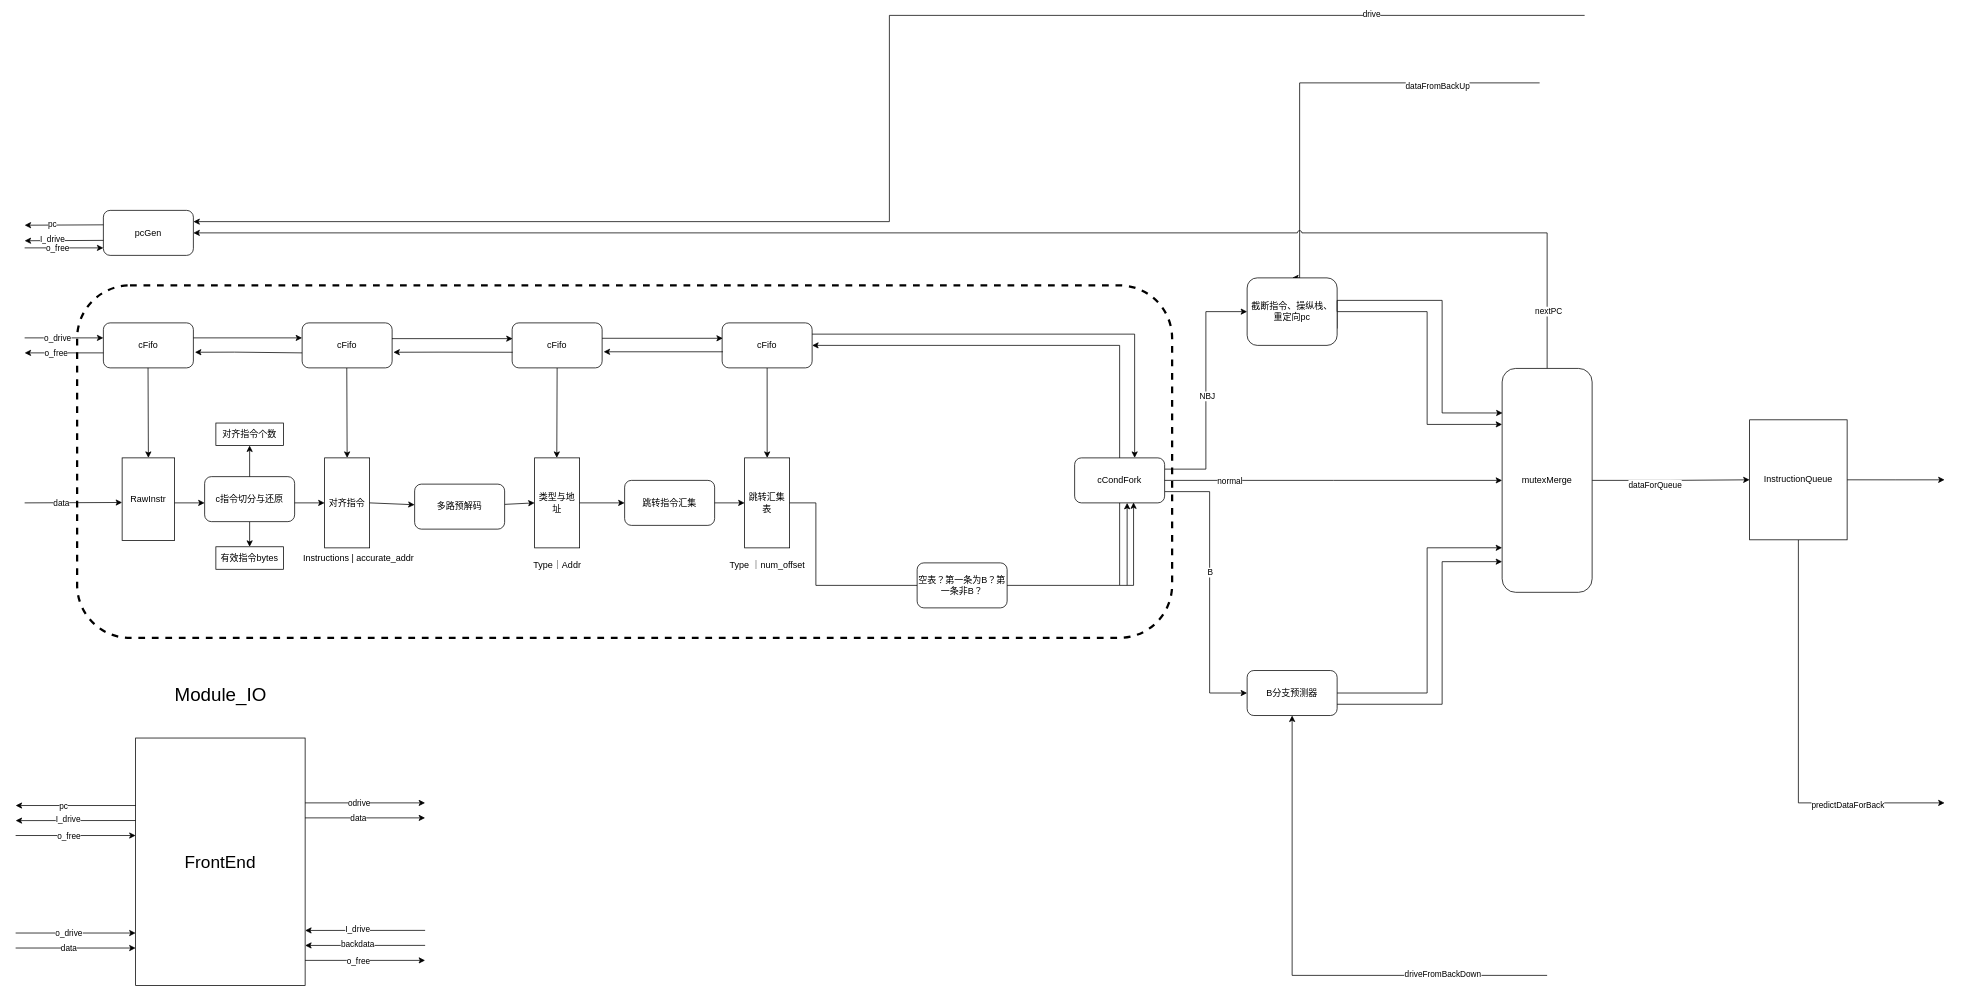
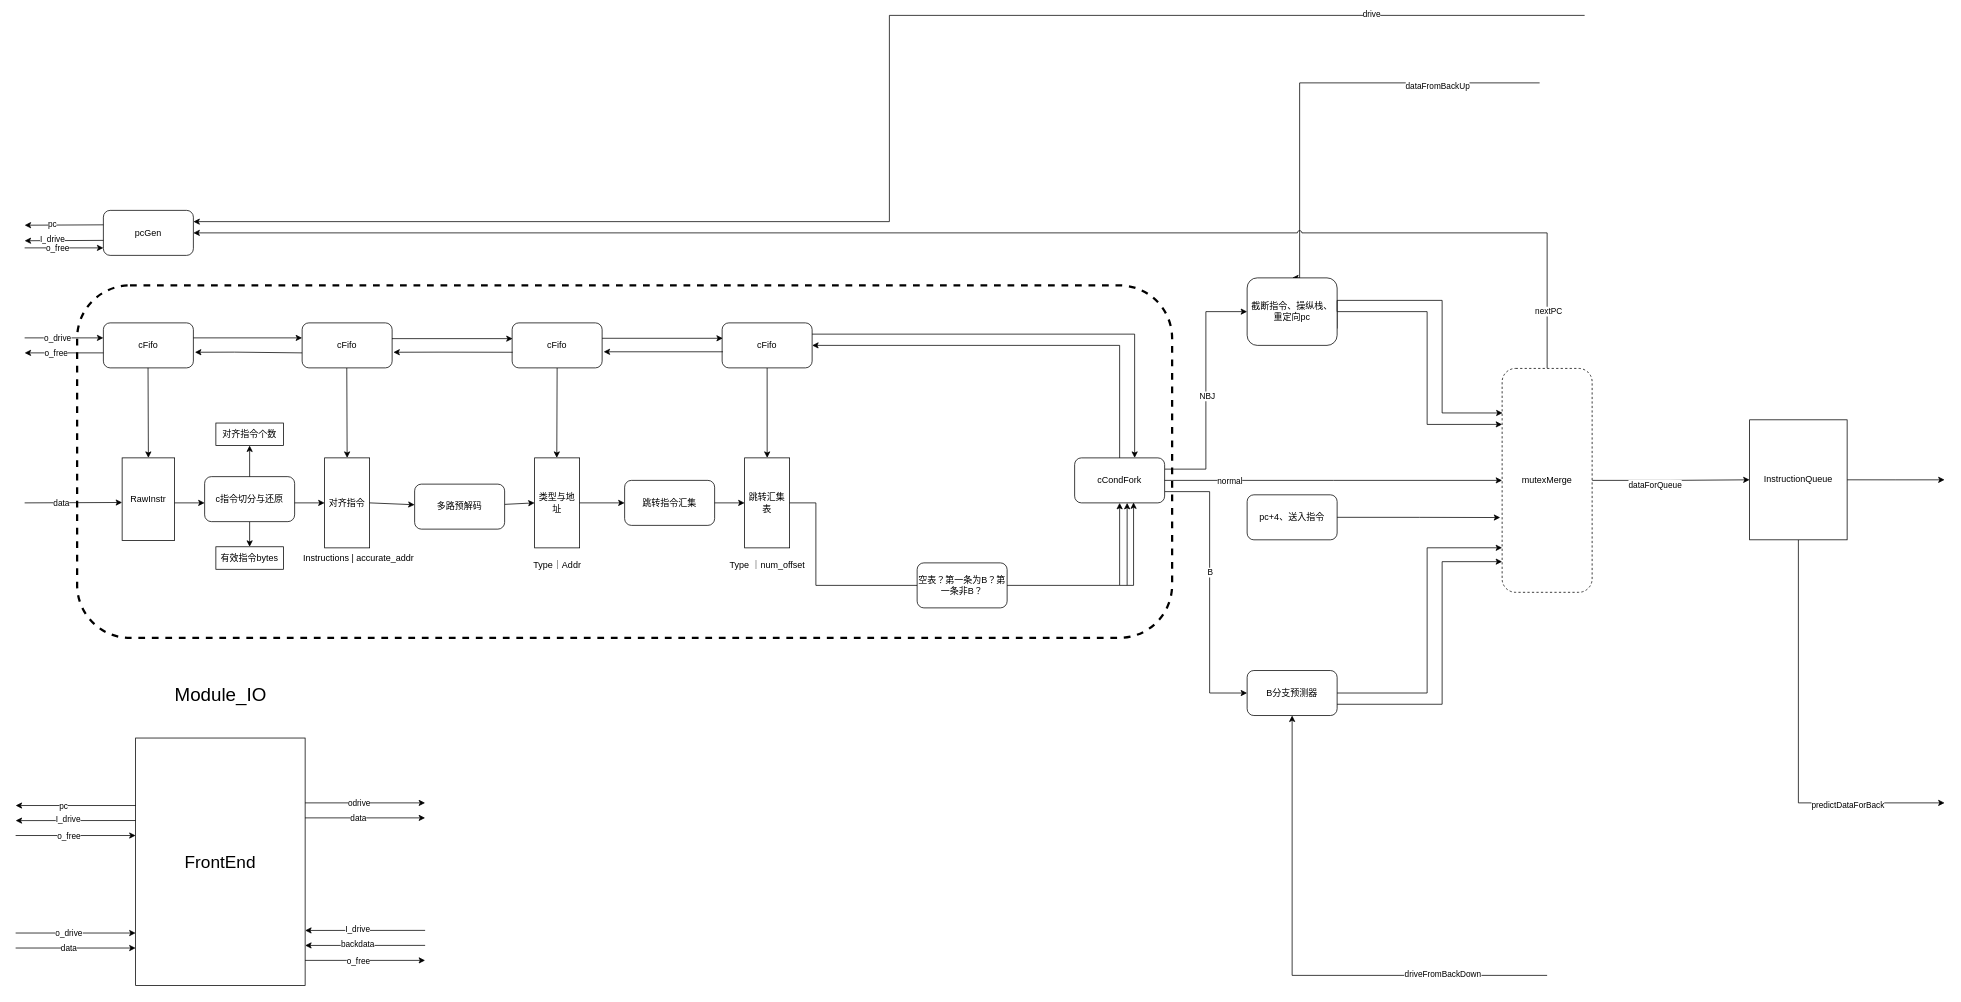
- <mxCell id="98" value="mutexMerge" style="rounded=1;whiteSpace=wrap;html=1;" vertex="1" parent="1"><mxGeometry x="2002" y="490.73" width="120" height="298.54" as="geometry" /></mxCell>
+ <mxCell id="98" value="mutexMerge" style="rounded=1;whiteSpace=wrap;html=1;dashed=1;" vertex="1" parent="1"><mxGeometry x="2002" y="490.73" width="120" height="298.54" as="geometry" /></mxCell>
- <mxCell id="28" value="" style="endArrow=none;html=1;rounded=0;edgeStyle=orthogonalEdgeStyle;entryX=0.5;entryY=1;entryDx=0;entryDy=0;exitX=1;exitY=0.5;exitDx=0;exitDy=0;" parent="1" source="16" target="27" edge="1"><mxGeometry width="50" height="50" relative="1" as="geometry"><mxPoint x="1052" y="760" as="sourcePoint" /><mxPoint x="1102" y="710" as="targetPoint" /><Array as="points"><mxPoint x="1087" y="670" /><mxPoint x="1087" y="780" /><mxPoint x="1492" y="780" /></Array></mxGeometry></mxCell>
+ <mxCell id="28" value="" style="endArrow=classic;html=1;rounded=0;edgeStyle=orthogonalEdgeStyle;entryX=0.5;entryY=1;entryDx=0;entryDy=0;exitX=1;exitY=0.5;exitDx=0;exitDy=0;" parent="1" source="16" target="27" edge="1"><mxGeometry width="50" height="50" relative="1" as="geometry"><mxPoint x="1052" y="760" as="sourcePoint" /><mxPoint x="1102" y="710" as="targetPoint" /><Array as="points"><mxPoint x="1087" y="670" /><mxPoint x="1087" y="780" /><mxPoint x="1492" y="780" /></Array></mxGeometry></mxCell>
+ <mxCell id="80" value="pc+4、送入指令" style="rounded=1;whiteSpace=wrap;html=1;" parent="1" vertex="1"><mxGeometry x="1662" y="659.27" width="120" height="60" as="geometry" /></mxCell>
+ <mxCell id="102" style="edgeStyle=orthogonalEdgeStyle;rounded=0;orthogonalLoop=1;jettySize=auto;html=1;exitX=1;exitY=0.5;exitDx=0;exitDy=0;entryX=-0.021;entryY=0.666;entryDx=0;entryDy=0;entryPerimeter=0;" edge="1" parent="1" source="80" target="98"><mxGeometry relative="1" as="geometry" /></mxCell>
